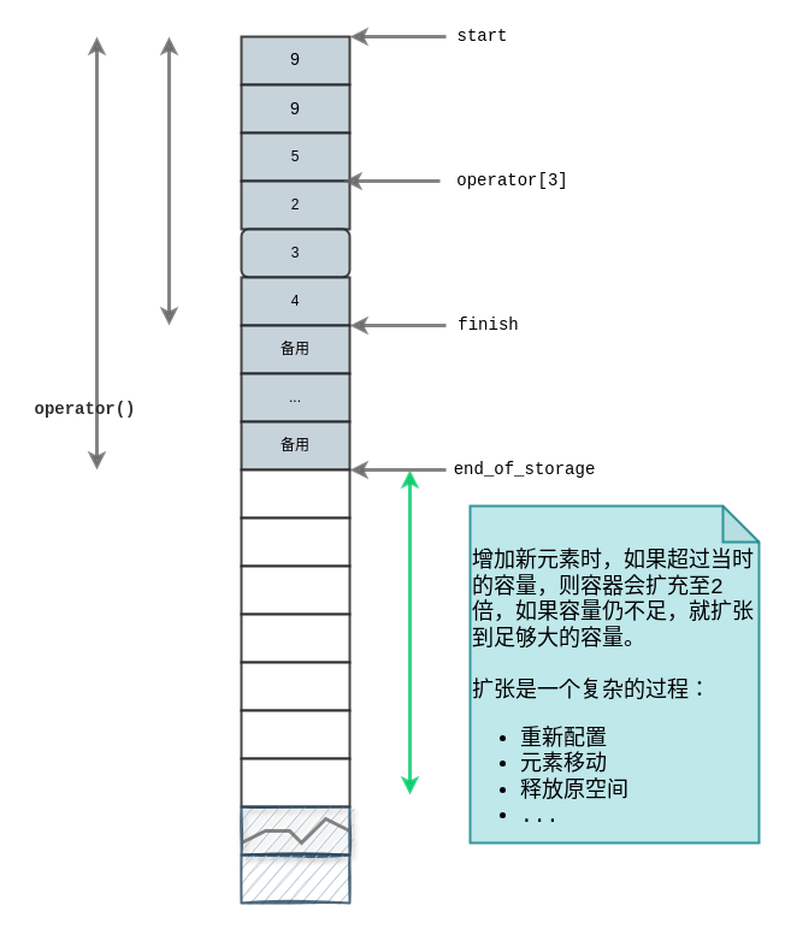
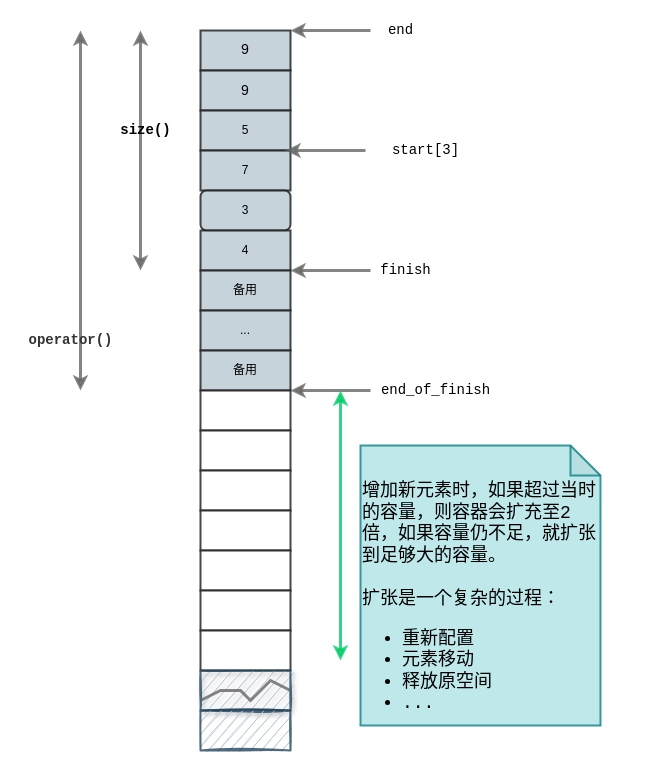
- <mxCell id="26" value="&lt;font style=&quot;font-size: 14px&quot; face=&quot;Courier New&quot;&gt;start&lt;/font&gt;" style="text;html=1;align=center;verticalAlign=middle;resizable=0;points=[];autosize=1;strokeColor=none;" vertex="1" parent="1"><mxGeometry x="370" y="20" width="60" height="20" as="geometry" /></mxCell>
+ <mxCell id="26" value="&lt;font style=&quot;font-size: 14px&quot; face=&quot;Courier New&quot;&gt;end&lt;/font&gt;" style="text;html=1;align=center;verticalAlign=middle;resizable=0;points=[];autosize=1;strokeColor=none;" vertex="1" parent="1"><mxGeometry x="370" y="20" width="60" height="20" as="geometry" /></mxCell>
+ <mxCell id="14" value="&lt;font face=&quot;Courier New&quot; style=&quot;font-size: 14px&quot;&gt;&lt;b&gt;size()&lt;/b&gt;&lt;/font&gt;" style="text;html=1;align=center;verticalAlign=middle;resizable=0;points=[];autosize=1;strokeColor=none;" vertex="1" parent="1"><mxGeometry x="110" y="120" width="70" height="20" as="geometry" /></mxCell>
- <mxCell id="28" value="&lt;font style=&quot;font-size: 14px&quot; face=&quot;Courier New&quot;&gt;operator[3]&lt;/font&gt;" style="text;html=1;align=center;verticalAlign=middle;resizable=0;points=[];autosize=1;strokeColor=none;" vertex="1" parent="1"><mxGeometry x="370" y="140" width="110" height="20" as="geometry" /></mxCell>
+ <mxCell id="28" value="&lt;font style=&quot;font-size: 14px&quot; face=&quot;Courier New&quot;&gt;start[3]&lt;/font&gt;" style="text;html=1;align=center;verticalAlign=middle;resizable=0;points=[];autosize=1;strokeColor=none;" vertex="1" parent="1"><mxGeometry x="370" y="140" width="110" height="20" as="geometry" /></mxCell>
- <mxCell id="5" value="2" style="rounded=0;whiteSpace=wrap;html=1;opacity=80;strokeWidth=2;fillColor=#bac8d3;strokeColor=#1A1A1A;" vertex="1" parent="1"><mxGeometry x="200" y="150" width="90" height="40" as="geometry" /></mxCell>
+ <mxCell id="5" value="7" style="rounded=0;whiteSpace=wrap;html=1;opacity=80;strokeWidth=2;fillColor=#bac8d3;strokeColor=#1A1A1A;" vertex="1" parent="1"><mxGeometry x="200" y="150" width="90" height="40" as="geometry" /></mxCell>
- <mxCell id="32" value="&lt;font style=&quot;font-size: 14px&quot; face=&quot;Courier New&quot;&gt;end_of_storage&lt;/font&gt;" style="text;html=1;align=center;verticalAlign=middle;resizable=0;points=[];autosize=1;strokeColor=none;" vertex="1" parent="1"><mxGeometry x="370" y="380" width="130" height="20" as="geometry" /></mxCell>
+ <mxCell id="32" value="&lt;font style=&quot;font-size: 14px&quot; face=&quot;Courier New&quot;&gt;end_of_finish&lt;/font&gt;" style="text;html=1;align=center;verticalAlign=middle;resizable=0;points=[];autosize=1;strokeColor=none;" vertex="1" parent="1"><mxGeometry x="370" y="380" width="130" height="20" as="geometry" /></mxCell>
- <mxCell id="34" value="&lt;font face=&quot;Courier New&quot; style=&quot;font-size: 18px&quot;&gt;&lt;br&gt;&lt;br&gt;增加新元素时，如果超过当时的容量，则容器会扩充至2倍，如果容量仍不足，就扩张到足够大的容量。&lt;br&gt;&lt;br&gt;扩张是一个复杂的过程：&lt;br&gt;&lt;ul&gt;&lt;li&gt;&lt;font face=&quot;Courier New&quot; style=&quot;font-size: 18px&quot;&gt;重新配置&lt;/font&gt;&lt;/li&gt;&lt;li&gt;&lt;font face=&quot;Courier New&quot; style=&quot;font-size: 18px&quot;&gt;元素移动&lt;/font&gt;&lt;/li&gt;&lt;li&gt;&lt;font face=&quot;Courier New&quot; style=&quot;font-size: 18px&quot;&gt;释放原空间&lt;/font&gt;&lt;/li&gt;&lt;li&gt;...&lt;/li&gt;&lt;/ul&gt;&lt;/font&gt;" style="shape=note;whiteSpace=wrap;html=1;backgroundOutline=1;darkOpacity=0.05;rounded=1;shadow=0;glass=0;sketch=0;strokeColor=#0e8088;strokeWidth=2;opacity=80;fillColor=#b0e3e6;align=left;" vertex="1" parent="1"><mxGeometry x="390" y="420" width="240" height="280" as="geometry" /></mxCell>
+ <mxCell id="34" value="&lt;font face=&quot;Courier New&quot; style=&quot;font-size: 18px&quot;&gt;&lt;br&gt;&lt;br&gt;增加新元素时，如果超过当时的容量，则容器会扩充至2倍，如果容量仍不足，就扩张到足够大的容量。&lt;br&gt;&lt;br&gt;扩张是一个复杂的过程：&lt;br&gt;&lt;ul&gt;&lt;li&gt;&lt;font face=&quot;Courier New&quot; style=&quot;font-size: 18px&quot;&gt;重新配置&lt;/font&gt;&lt;/li&gt;&lt;li&gt;&lt;font face=&quot;Courier New&quot; style=&quot;font-size: 18px&quot;&gt;元素移动&lt;/font&gt;&lt;/li&gt;&lt;li&gt;&lt;font face=&quot;Courier New&quot; style=&quot;font-size: 18px&quot;&gt;释放原空间&lt;/font&gt;&lt;/li&gt;&lt;li&gt;...&lt;/li&gt;&lt;/ul&gt;&lt;/font&gt;" style="shape=note;whiteSpace=wrap;html=1;backgroundOutline=1;darkOpacity=0.05;rounded=1;shadow=0;glass=0;sketch=0;strokeColor=#0e8088;strokeWidth=2;opacity=80;fillColor=#b0e3e6;align=left;" vertex="1" parent="1"><mxGeometry x="360" y="445" width="240" height="280" as="geometry" /></mxCell>
